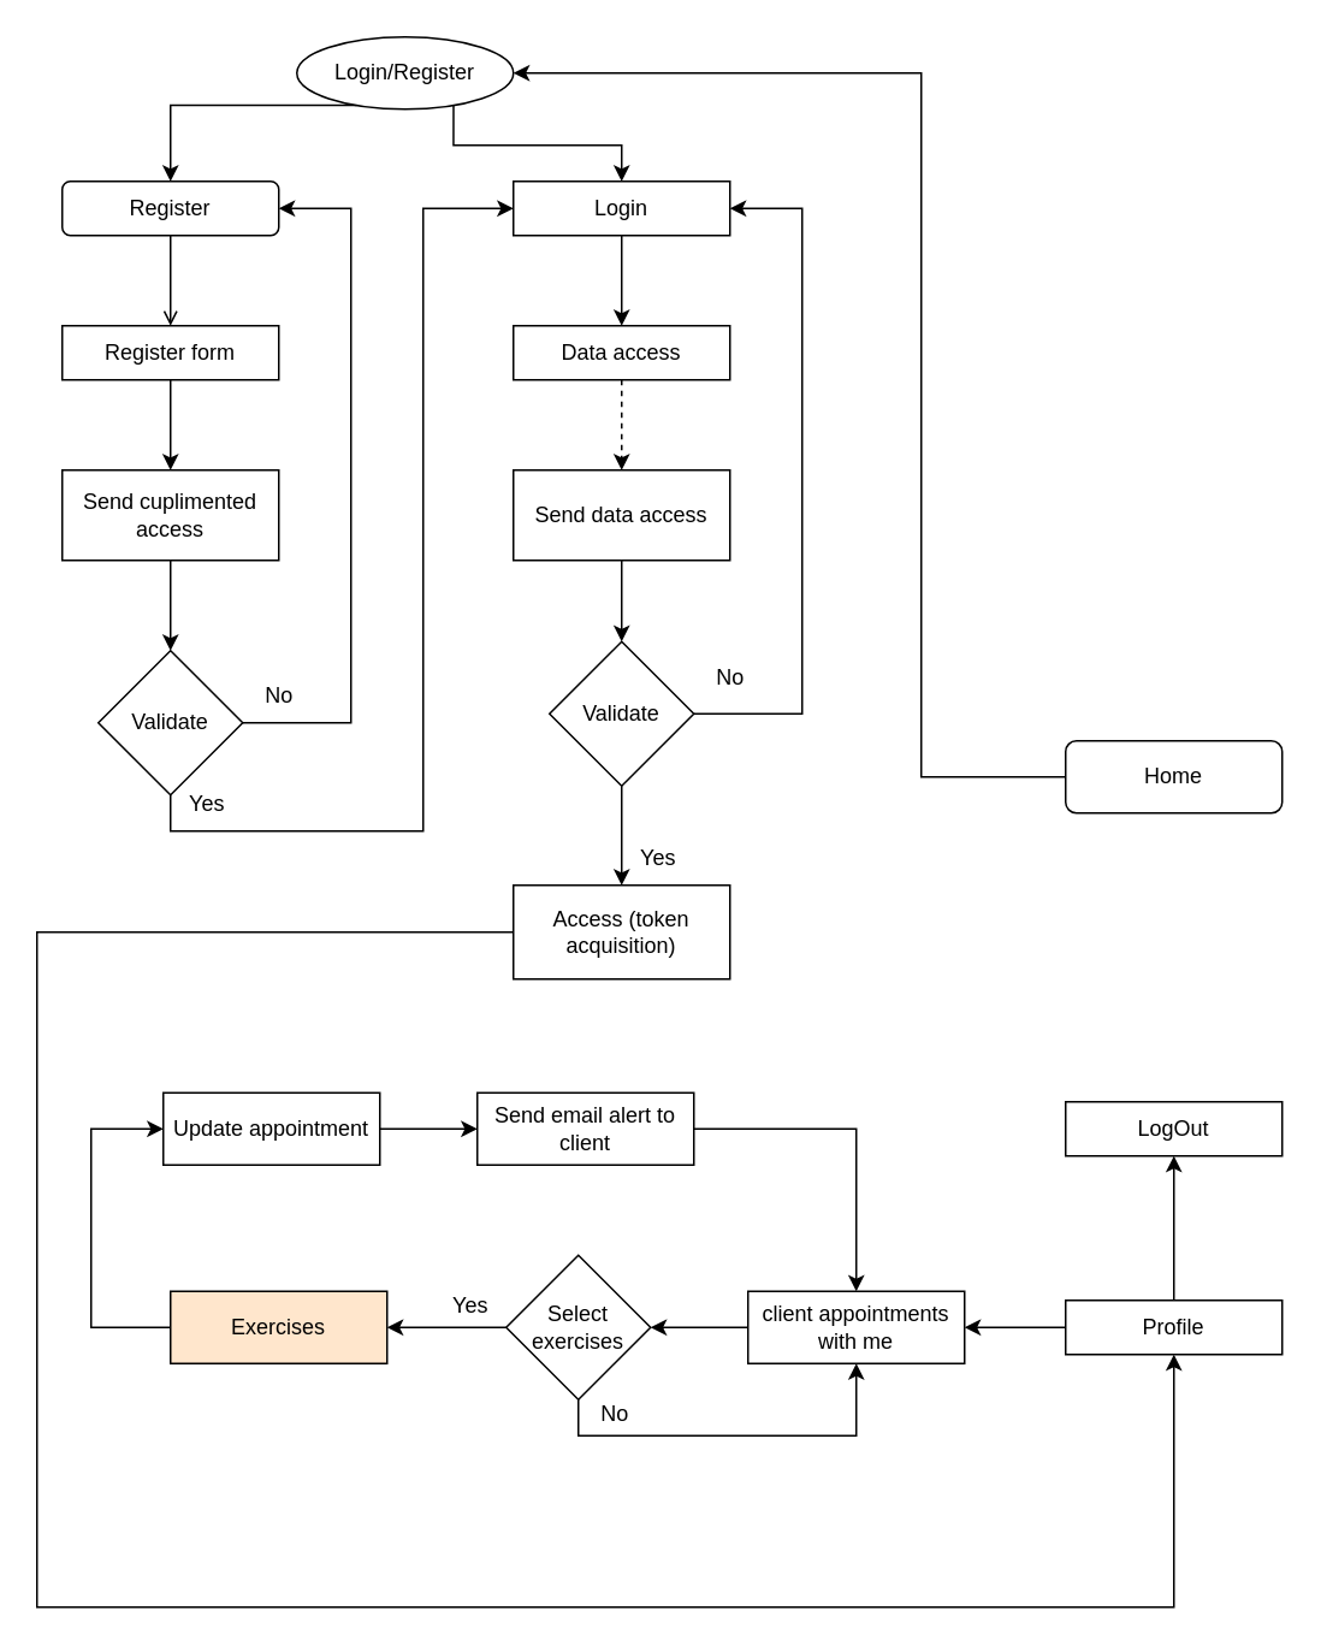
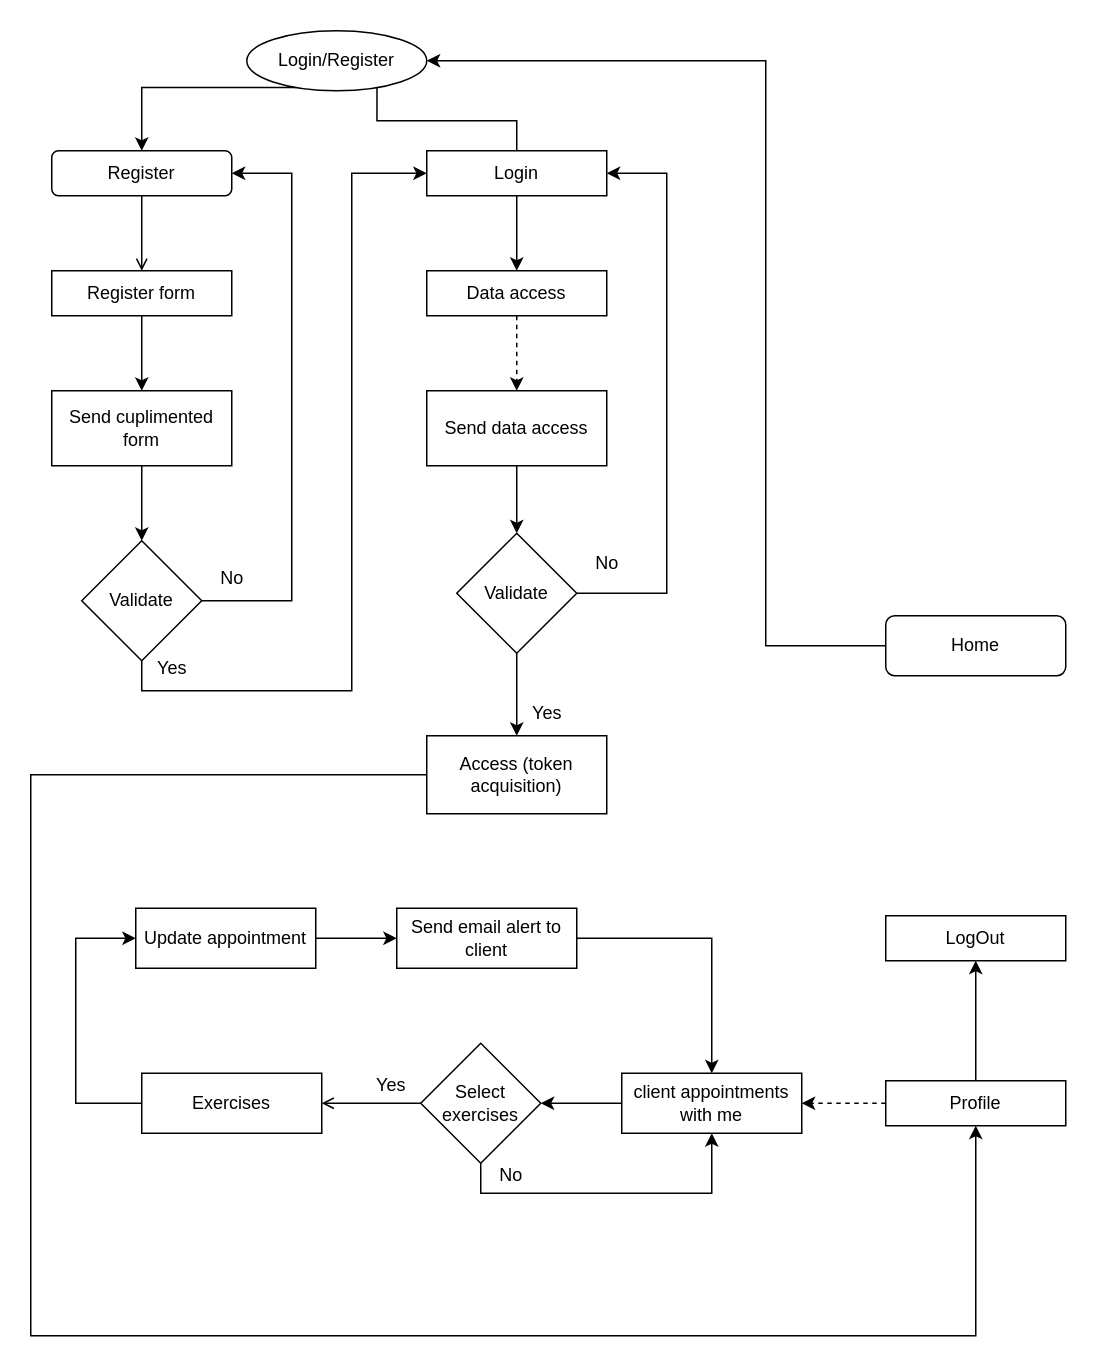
- <mxCell id="5" style="edgeStyle=orthogonalEdgeStyle;rounded=0;orthogonalLoop=1;jettySize=auto;html=1;exitX=0.75;exitY=1;exitDx=0;exitDy=0;entryX=0.5;entryY=0;entryDx=0;entryDy=0;" parent="1" source="6" target="10" edge="1"><mxGeometry relative="1" as="geometry" /></mxCell>
+ <mxCell id="5" style="edgeStyle=orthogonalEdgeStyle;rounded=0;orthogonalLoop=1;jettySize=auto;html=1;exitX=0.75;exitY=1;exitDx=0;exitDy=0;entryX=0.5;entryY=0;entryDx=0;entryDy=0;endArrow=none;" parent="1" source="6" target="10" edge="1"><mxGeometry relative="1" as="geometry" /></mxCell>
- <mxCell id="14" value="Send cuplimented access" style="rounded=0;whiteSpace=wrap;html=1;" parent="1" vertex="1"><mxGeometry x="34" y="260" width="120" height="50" as="geometry" /></mxCell>
+ <mxCell id="14" value="Send cuplimented form" style="rounded=0;whiteSpace=wrap;html=1;" parent="1" vertex="1"><mxGeometry x="34" y="260" width="120" height="50" as="geometry" /></mxCell>
- <mxCell id="35" value="Exercises" style="rounded=0;whiteSpace=wrap;html=1;fillColor=#ffe6cc;" parent="1" vertex="1"><mxGeometry x="94" y="715" width="120" height="40" as="geometry" /></mxCell>
+ <mxCell id="35" value="Exercises" style="rounded=0;whiteSpace=wrap;html=1;" parent="1" vertex="1"><mxGeometry x="94" y="715" width="120" height="40" as="geometry" /></mxCell>
- <mxCell id="39" style="edgeStyle=orthogonalEdgeStyle;rounded=0;orthogonalLoop=1;jettySize=auto;html=1;exitX=0;exitY=0.5;exitDx=0;exitDy=0;entryX=1;entryY=0.5;entryDx=0;entryDy=0;" edge="1" parent="1" source="41" target="35"><mxGeometry relative="1" as="geometry" /></mxCell>
+ <mxCell id="39" style="edgeStyle=orthogonalEdgeStyle;rounded=0;orthogonalLoop=1;jettySize=auto;html=1;exitX=0;exitY=0.5;exitDx=0;exitDy=0;entryX=1;entryY=0.5;entryDx=0;entryDy=0;endArrow=open;" edge="1" parent="1" source="41" target="35"><mxGeometry relative="1" as="geometry" /></mxCell>
- <mxCell id="31" style="edgeStyle=orthogonalEdgeStyle;rounded=0;orthogonalLoop=1;jettySize=auto;html=1;exitX=0;exitY=0.5;exitDx=0;exitDy=0;entryX=1;entryY=0.5;entryDx=0;entryDy=0;" edge="1" parent="1" source="33" target="37"><mxGeometry relative="1" as="geometry" /></mxCell>
+ <mxCell id="31" style="edgeStyle=orthogonalEdgeStyle;rounded=0;orthogonalLoop=1;jettySize=auto;html=1;exitX=0;exitY=0.5;exitDx=0;exitDy=0;entryX=1;entryY=0.5;entryDx=0;entryDy=0;dashed=1;" edge="1" parent="1" source="33" target="37"><mxGeometry relative="1" as="geometry" /></mxCell>
